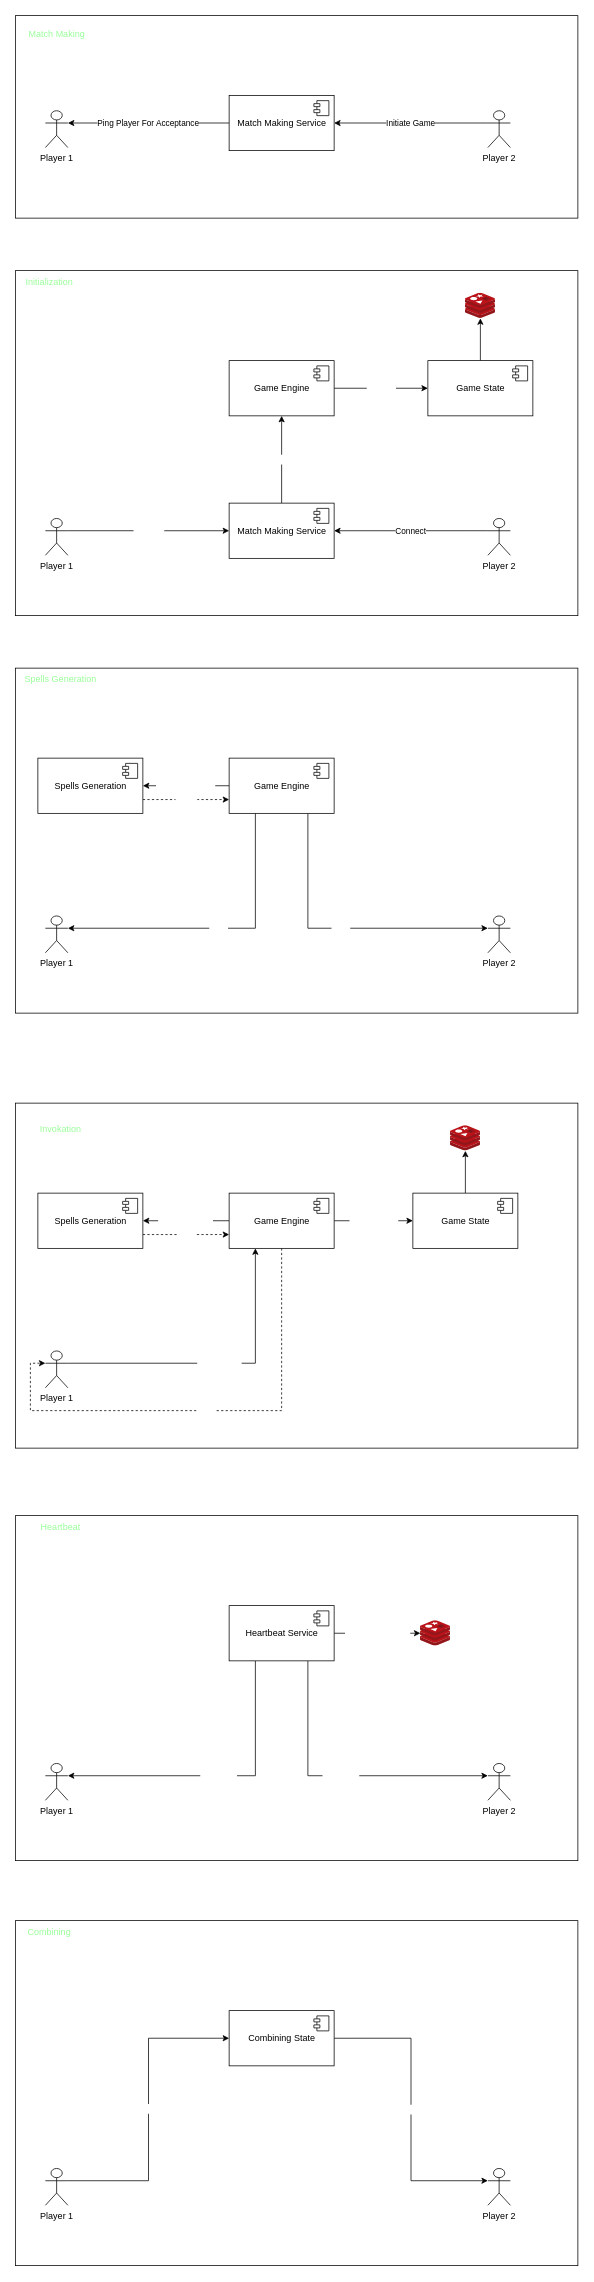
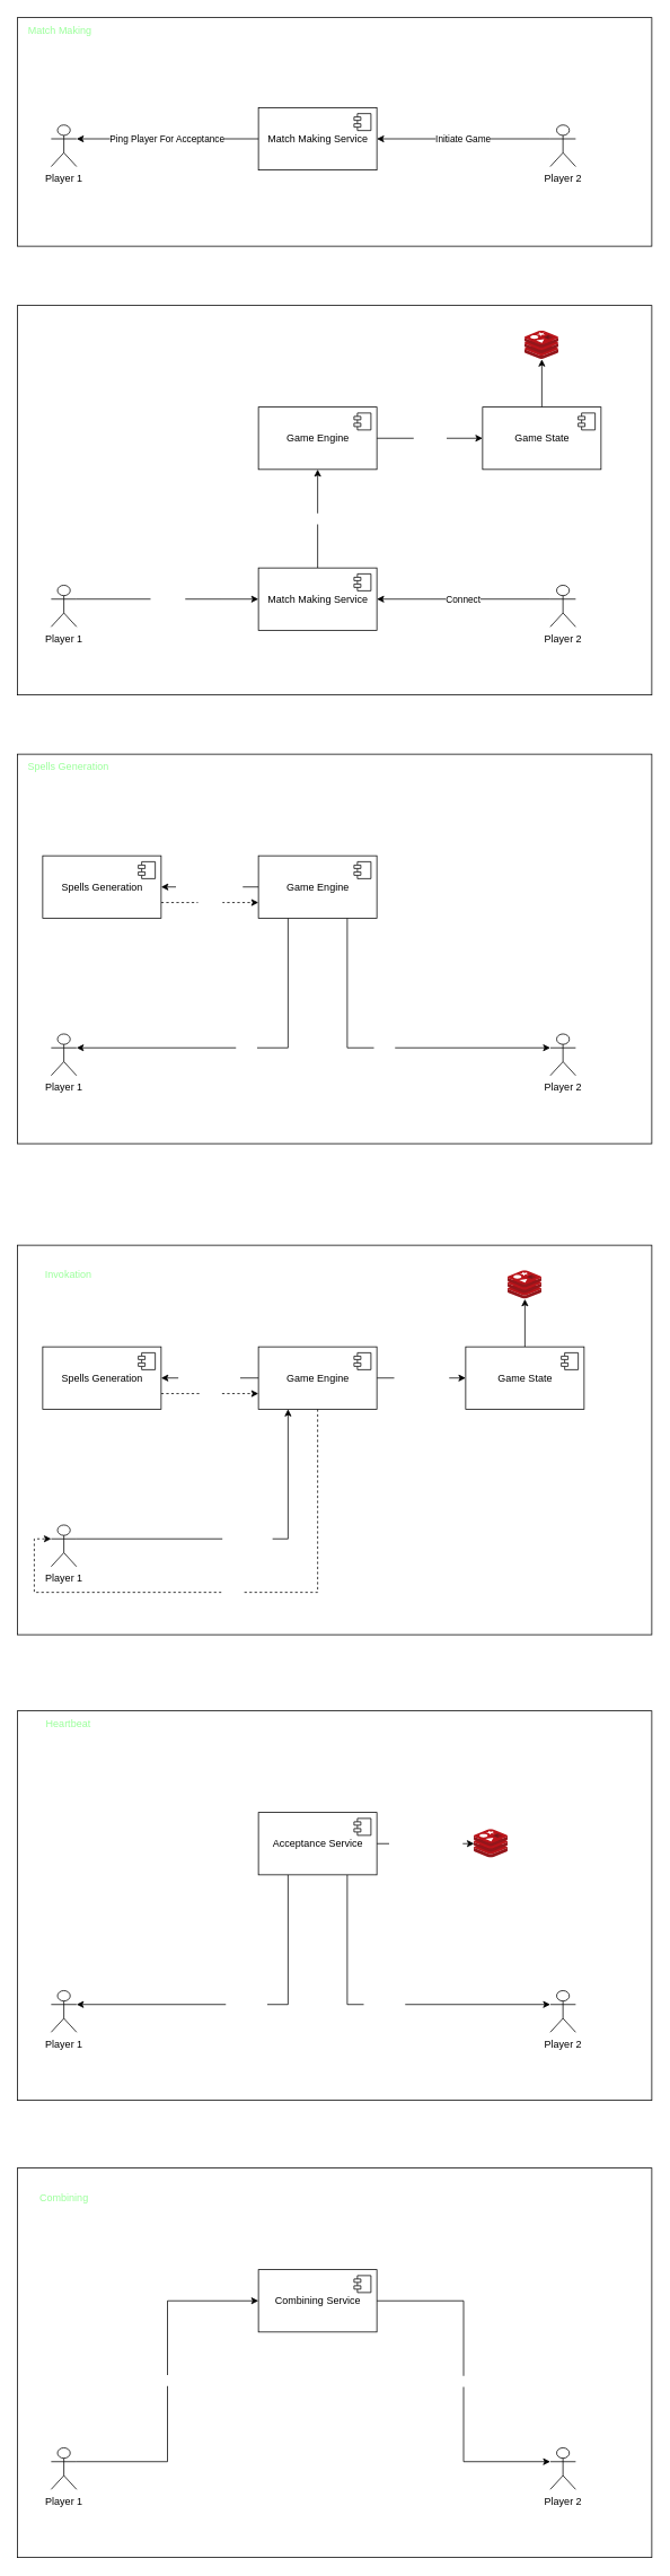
- <mxCell id="11" value="Match Making" style="text;html=1;align=center;verticalAlign=middle;resizable=0;points=[];autosize=1;strokeColor=none;fillColor=none;labelBackgroundColor=default;fontColor=#99FF99;" vertex="1" parent="3"><mxGeometry x="5" y="10" width="100" height="30" as="geometry" /></mxCell>
+ <mxCell id="11" value="Match Making" style="text;html=1;align=center;verticalAlign=middle;resizable=0;points=[];autosize=1;strokeColor=none;fillColor=none;labelBackgroundColor=default;fontColor=#99FF99;" vertex="1" parent="3"><mxGeometry width="100" height="30" as="geometry" /></mxCell>
- <mxCell id="19" value="Initialization" style="text;html=1;align=center;verticalAlign=middle;resizable=0;points=[];autosize=1;strokeColor=none;fillColor=none;labelBackgroundColor=default;fontColor=#99FF99;" vertex="1" parent="1"><mxGeometry x="20" y="360" width="90" height="30" as="geometry" /></mxCell>
- <mxCell id="62" value="Heartbeat Service" style="html=1;dropTarget=0;" vertex="1" parent="1"><mxGeometry x="305" y="2140.004" width="140" height="73.636" as="geometry" /></mxCell>
+ <mxCell id="62" value="Acceptance Service" style="html=1;dropTarget=0;" vertex="1" parent="1"><mxGeometry x="305" y="2140.004" width="140" height="73.636" as="geometry" /></mxCell>
- <mxCell id="69" value="Combining" style="text;html=1;align=center;verticalAlign=middle;resizable=0;points=[];autosize=1;strokeColor=none;fillColor=none;labelBackgroundColor=default;fontColor=#99FF99;" vertex="1" parent="1"><mxGeometry x="25" y="2560" width="80" height="30" as="geometry" /></mxCell>
+ <mxCell id="69" value="Combining" style="text;html=1;align=center;verticalAlign=middle;resizable=0;points=[];autosize=1;strokeColor=none;fillColor=none;labelBackgroundColor=default;fontColor=#99FF99;" vertex="1" parent="1"><mxGeometry x="35" y="2580" width="80" height="30" as="geometry" /></mxCell>
- <mxCell id="71" value="Combining State" style="html=1;dropTarget=0;" vertex="1" parent="1"><mxGeometry x="305" y="2680.004" width="140" height="73.636" as="geometry" /></mxCell>
+ <mxCell id="71" value="Combining Service" style="html=1;dropTarget=0;" vertex="1" parent="1"><mxGeometry x="305" y="2680.004" width="140" height="73.636" as="geometry" /></mxCell>
